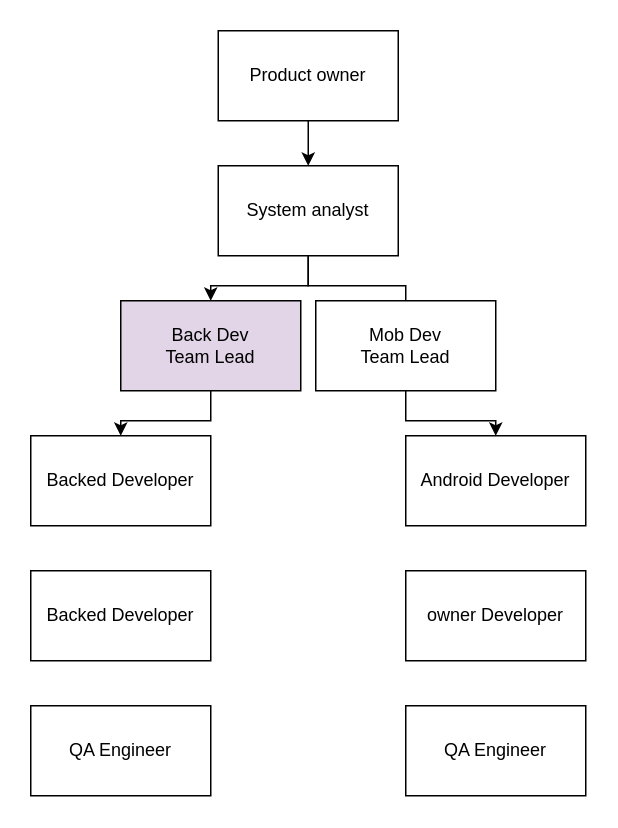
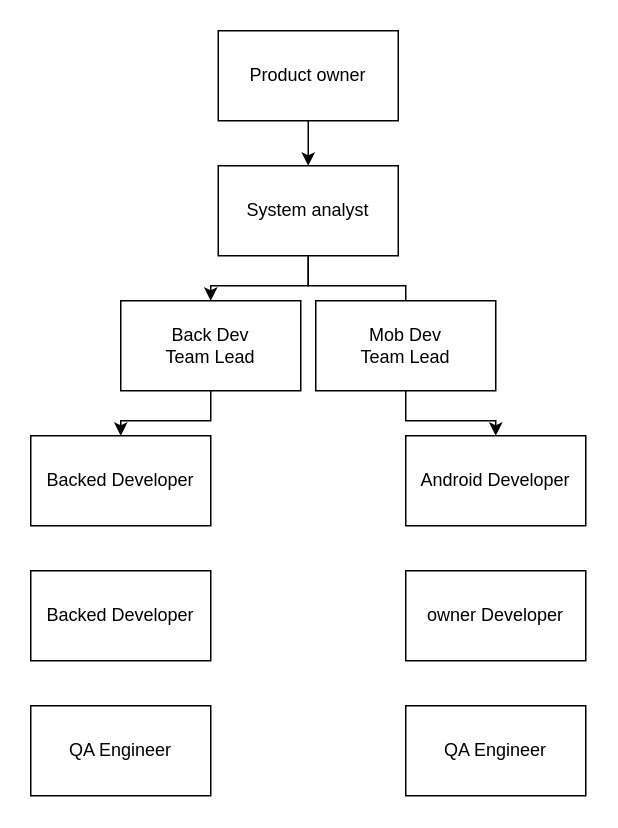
- <mxCell id="8" value="Back Dev &lt;br&gt;Team Lead" style="rounded=0;whiteSpace=wrap;html=1;fillColor=#e1d5e7;" vertex="1" parent="1"><mxGeometry x="80" y="200" width="120" height="60" as="geometry" /></mxCell>
+ <mxCell id="8" value="Back Dev &lt;br&gt;Team Lead" style="rounded=0;whiteSpace=wrap;html=1;" vertex="1" parent="1"><mxGeometry x="80" y="200" width="120" height="60" as="geometry" /></mxCell>
